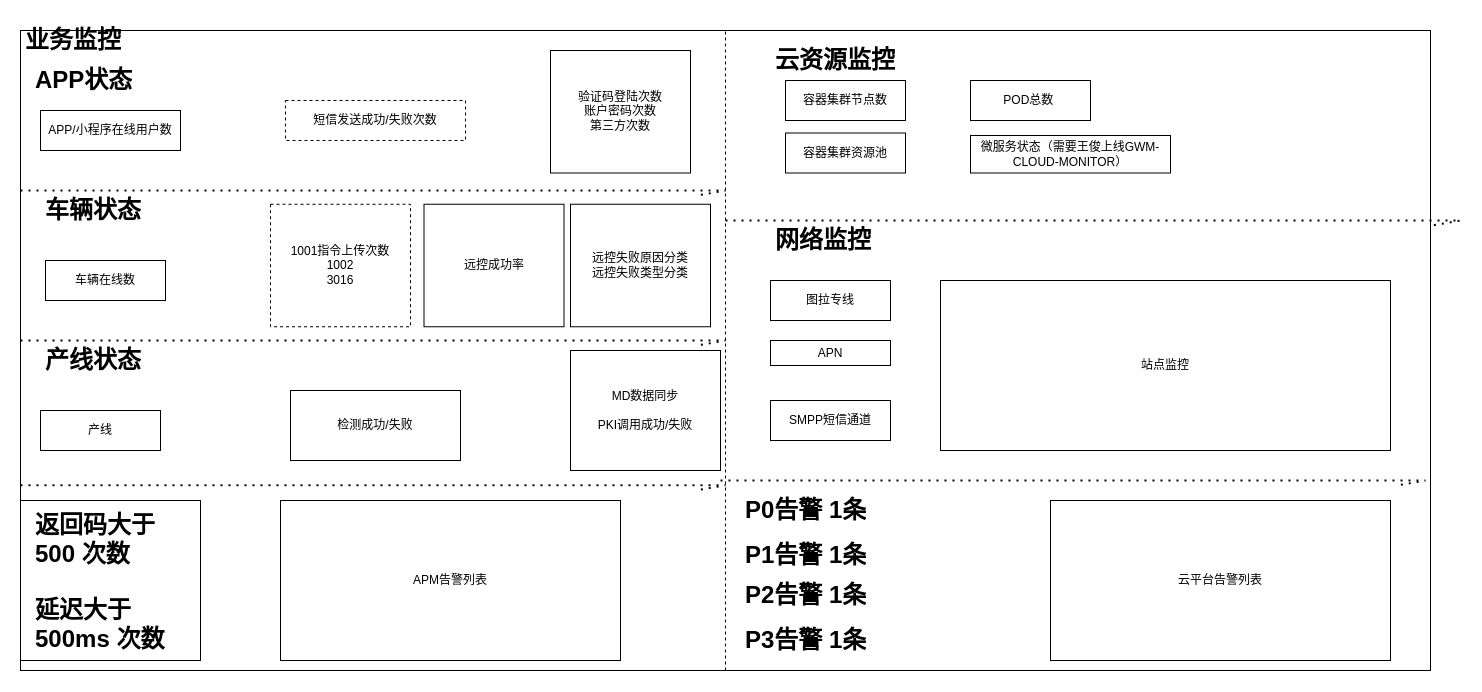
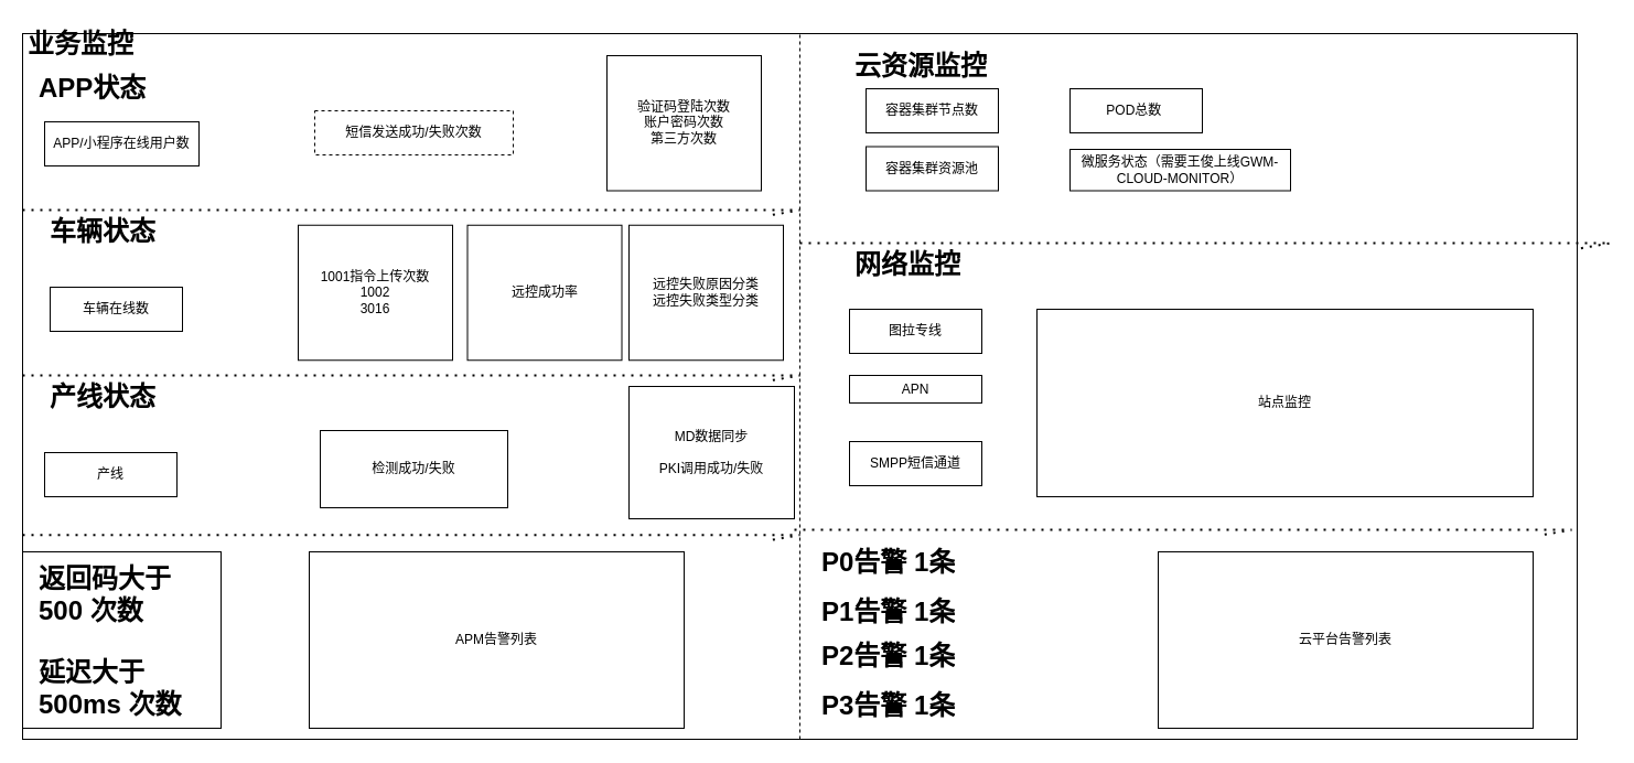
- <mxCell id="31" value="1001指令上传次数&lt;br&gt;1002&lt;br&gt;3016" style="rounded=0;whiteSpace=wrap;html=1;dashed=1;" vertex="1" parent="1"><mxGeometry x="270" y="203.75" width="140" height="122.5" as="geometry" /></mxCell>
+ <mxCell id="31" value="1001指令上传次数&lt;br&gt;1002&lt;br&gt;3016" style="rounded=0;whiteSpace=wrap;html=1;" vertex="1" parent="1"><mxGeometry x="270" y="203.75" width="140" height="122.5" as="geometry" /></mxCell>
